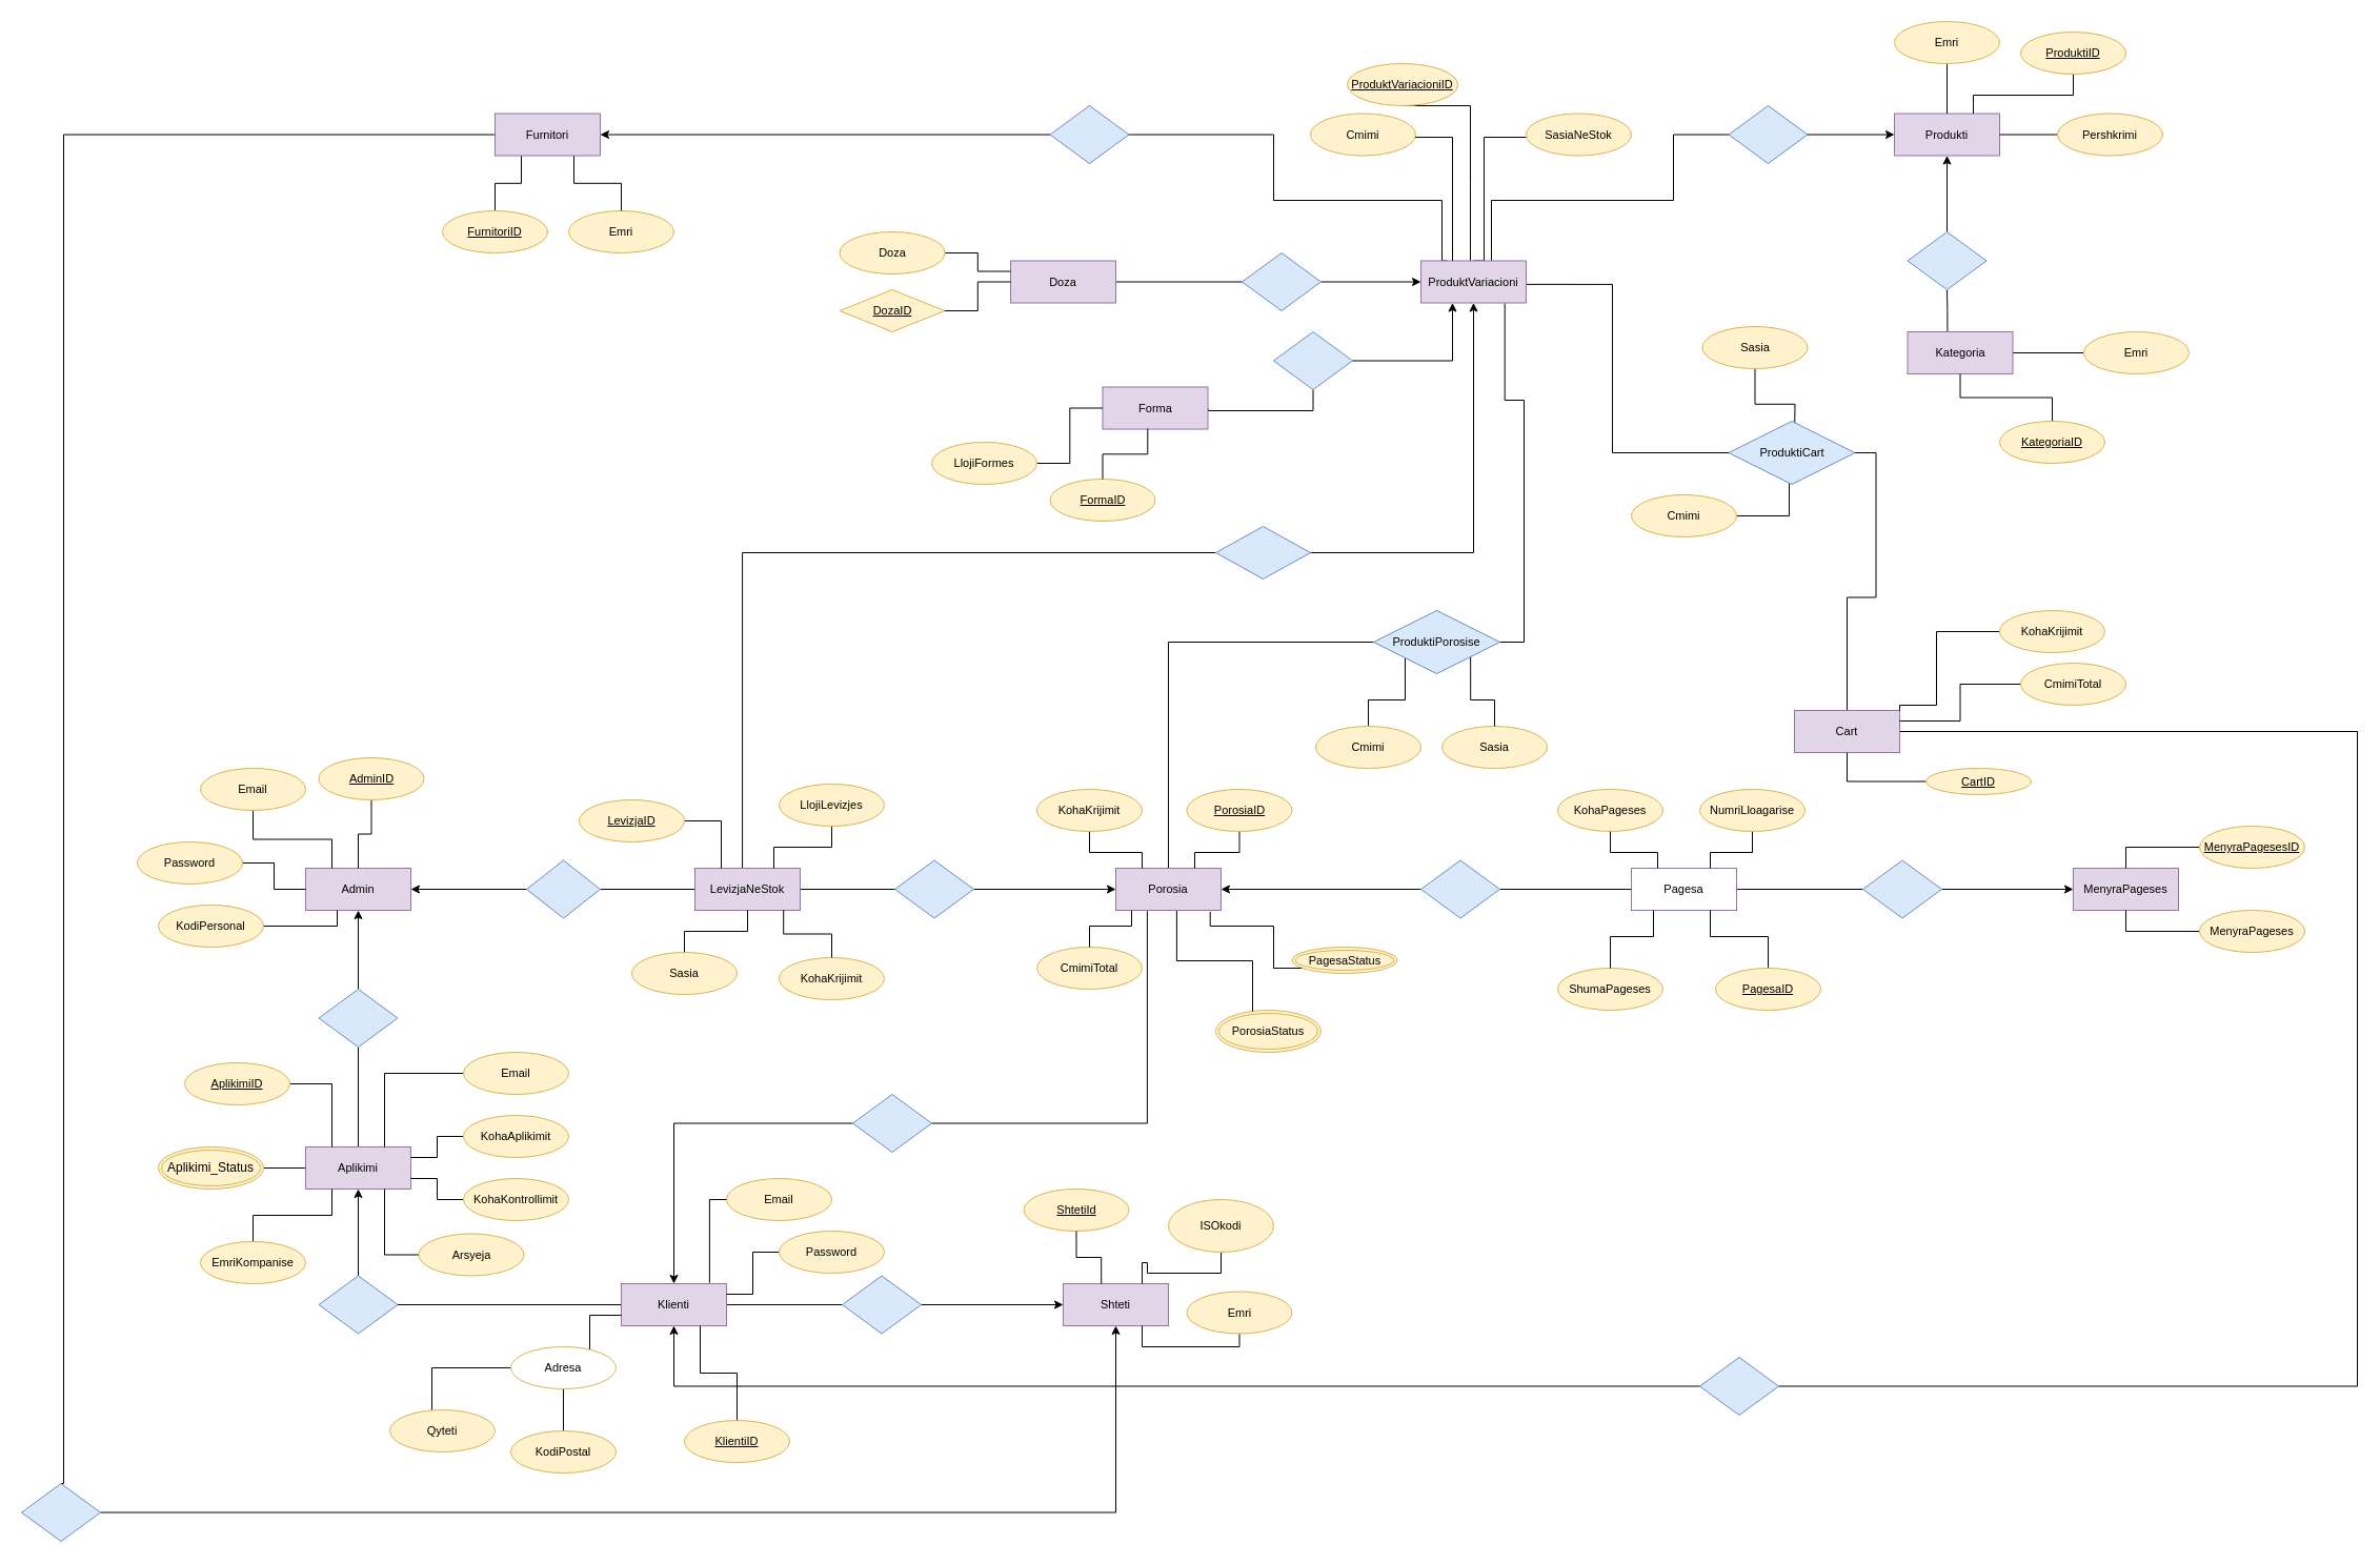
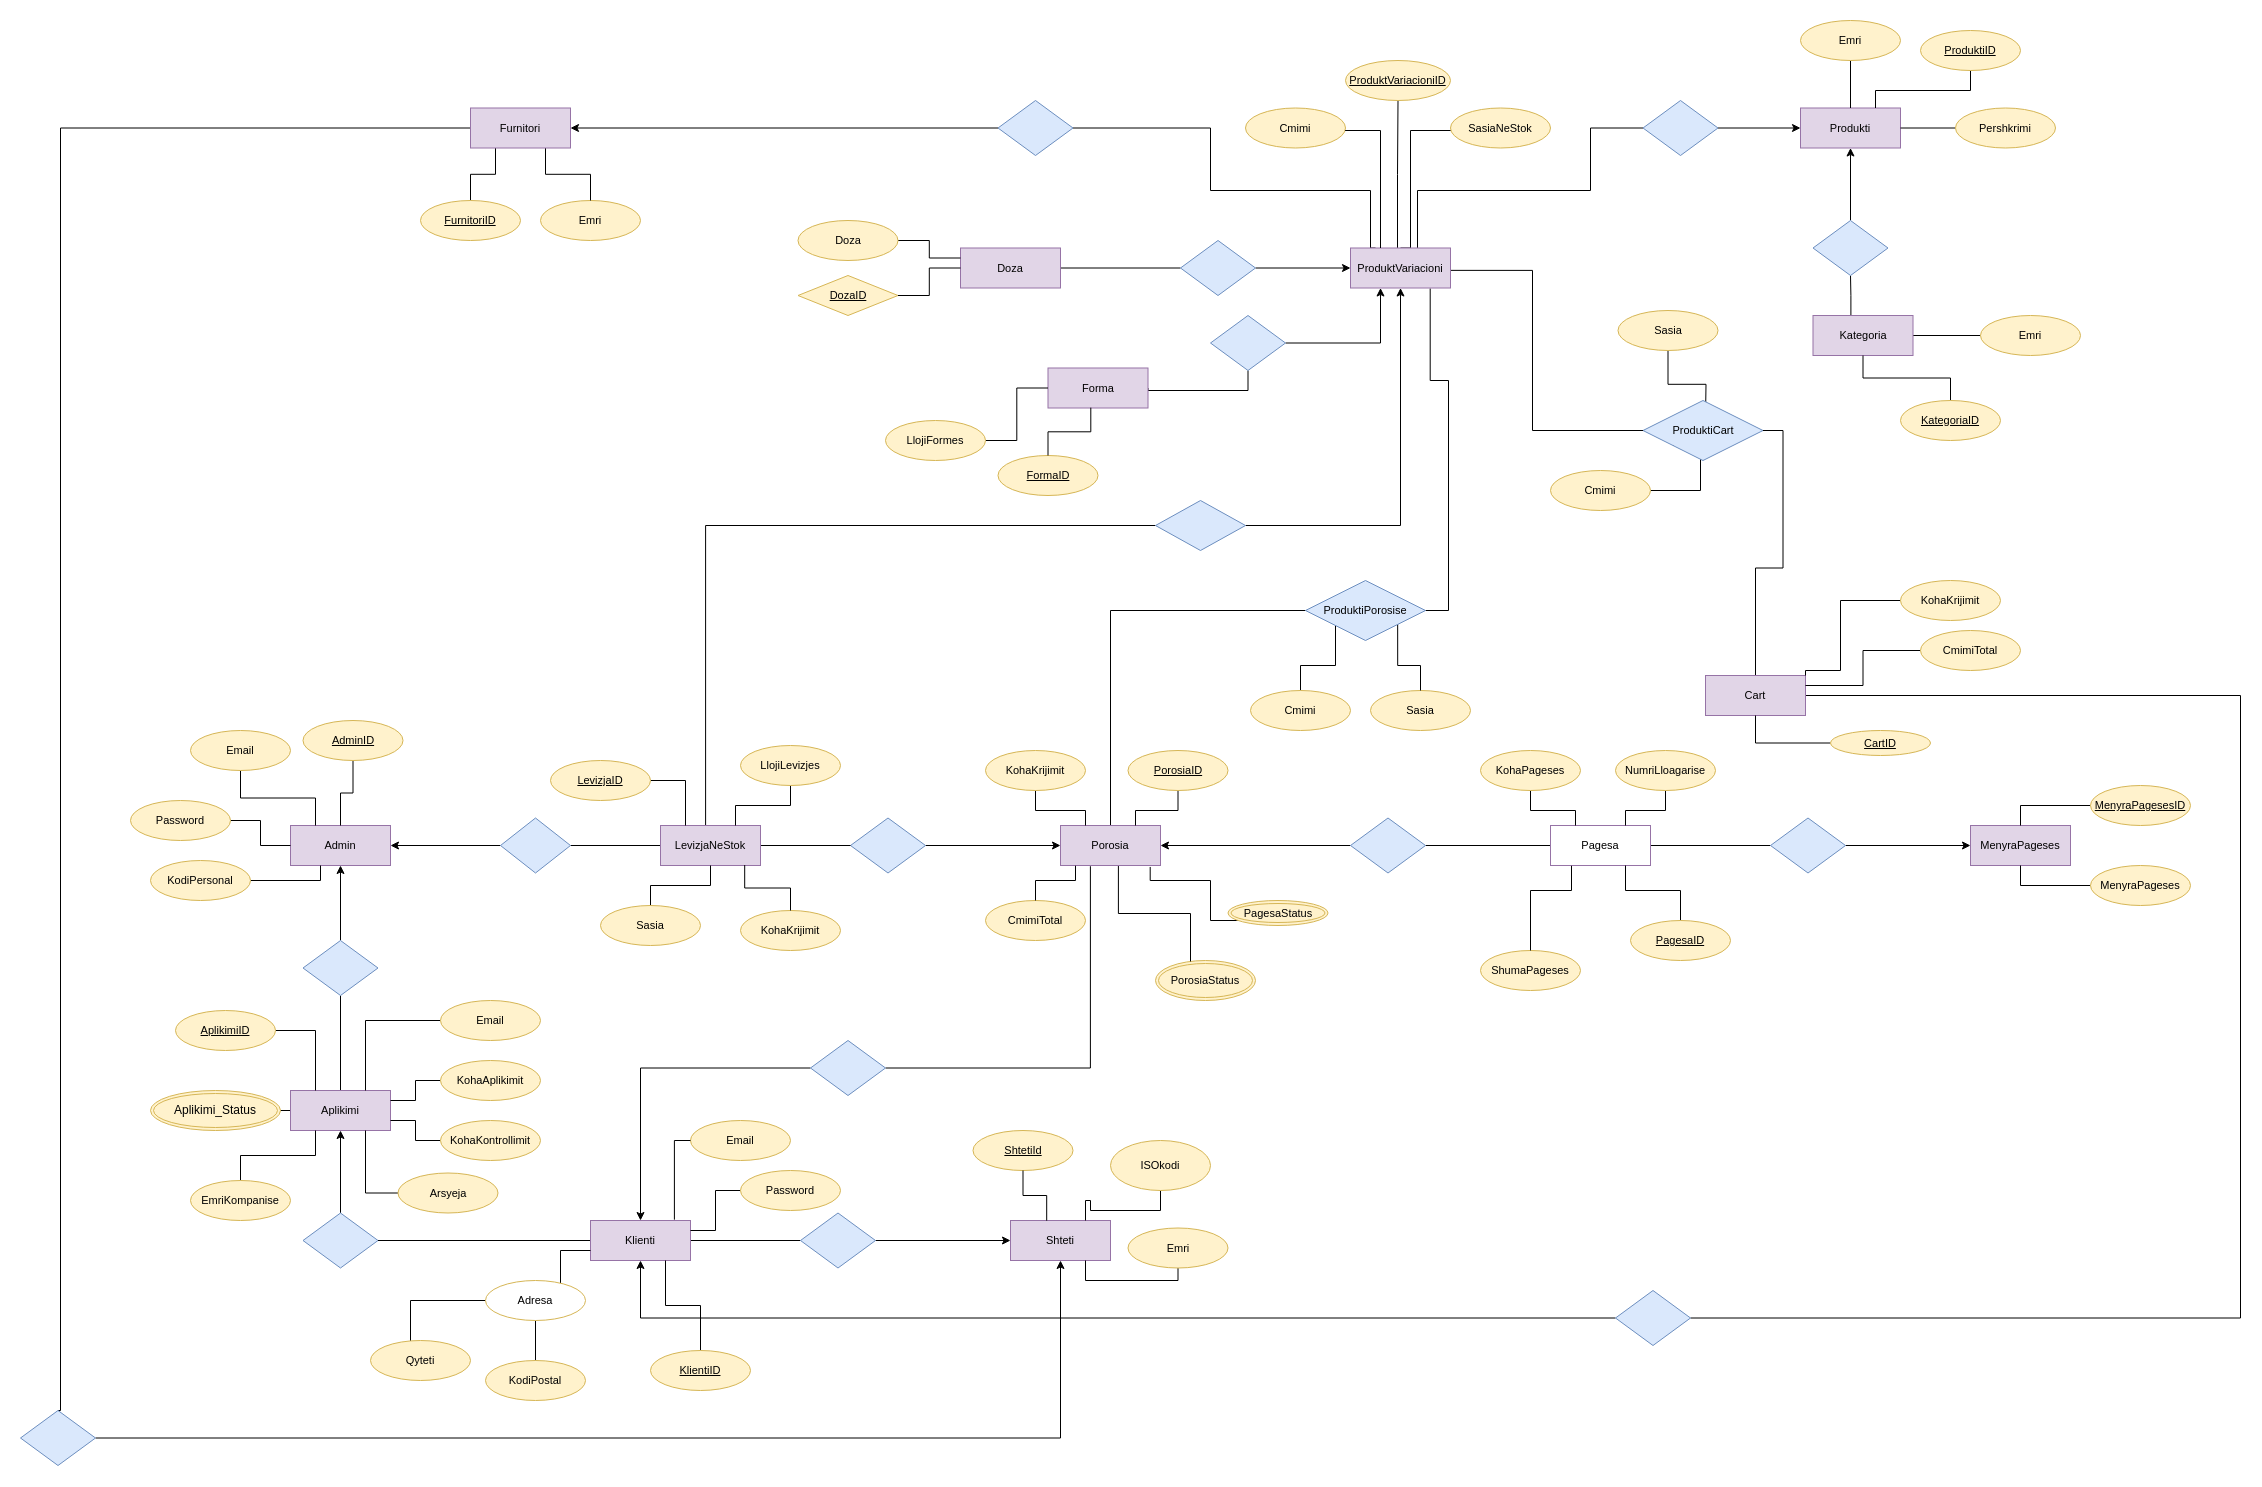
- <mxCell id="79" value="ProduktVariacioniID" style="ellipse;whiteSpace=wrap;html=1;align=center;fontStyle=4;fontFamily=Helvetica;fontSize=11;labelBackgroundColor=none;fillColor=#fff2cc;strokeColor=#d6b656;" vertex="1" parent="1"><mxGeometry x="1280" y="60" width="105" height="40" as="geometry" /></mxCell>
+ <mxCell id="79" value="ProduktVariacioniID" style="ellipse;whiteSpace=wrap;html=1;align=center;fontStyle=4;fontFamily=Helvetica;fontSize=11;labelBackgroundColor=none;fillColor=#fff2cc;strokeColor=#d6b656;" vertex="1" parent="1"><mxGeometry x="1345" y="60" width="105" height="40" as="geometry" /></mxCell>
- <mxCell id="118" value="ShumaPageses" style="ellipse;whiteSpace=wrap;html=1;align=center;fontFamily=Helvetica;fontSize=11;labelBackgroundColor=none;fillColor=#fff2cc;strokeColor=#d6b656;" vertex="1" parent="1"><mxGeometry x="1480" y="920" width="100" height="40" as="geometry" /></mxCell>
+ <mxCell id="118" value="ShumaPageses" style="ellipse;whiteSpace=wrap;html=1;align=center;fontFamily=Helvetica;fontSize=11;labelBackgroundColor=none;fillColor=#fff2cc;strokeColor=#d6b656;" vertex="1" parent="1"><mxGeometry x="1480" y="950" width="100" height="40" as="geometry" /></mxCell>
- <mxCell id="4" value="Aplikimi_Status" style="ellipse;shape=doubleEllipse;margin=3;whiteSpace=wrap;html=1;align=center;labelBackgroundColor=none;fillColor=#fff2cc;strokeColor=#d6b656;" vertex="1" parent="1"><mxGeometry x="150" y="1090" width="100" height="40" as="geometry" /></mxCell>
+ <mxCell id="4" value="Aplikimi_Status" style="ellipse;shape=doubleEllipse;margin=3;whiteSpace=wrap;html=1;align=center;labelBackgroundColor=none;fillColor=#fff2cc;strokeColor=#d6b656;" vertex="1" parent="1"><mxGeometry x="150" y="1090" width="130" height="40" as="geometry" /></mxCell>
